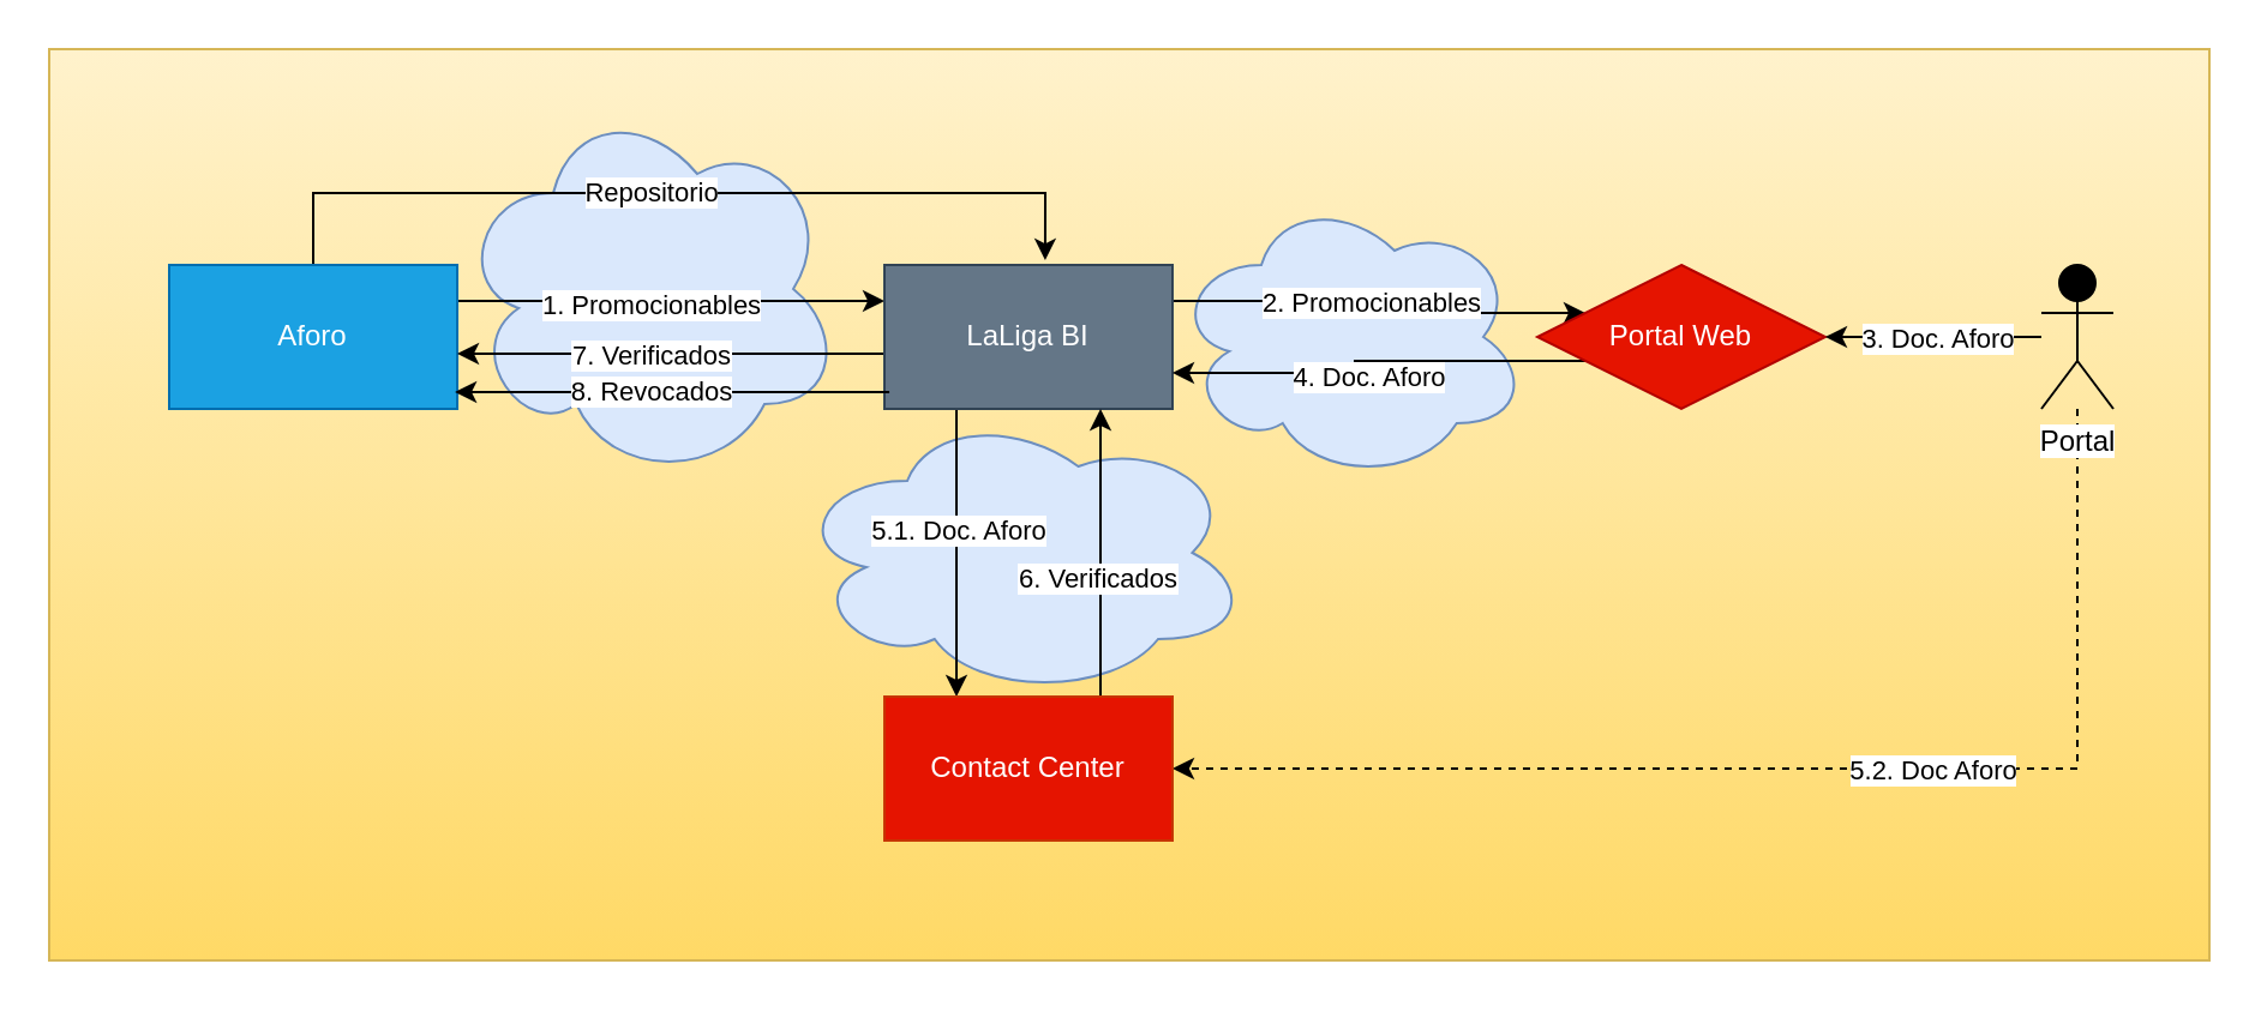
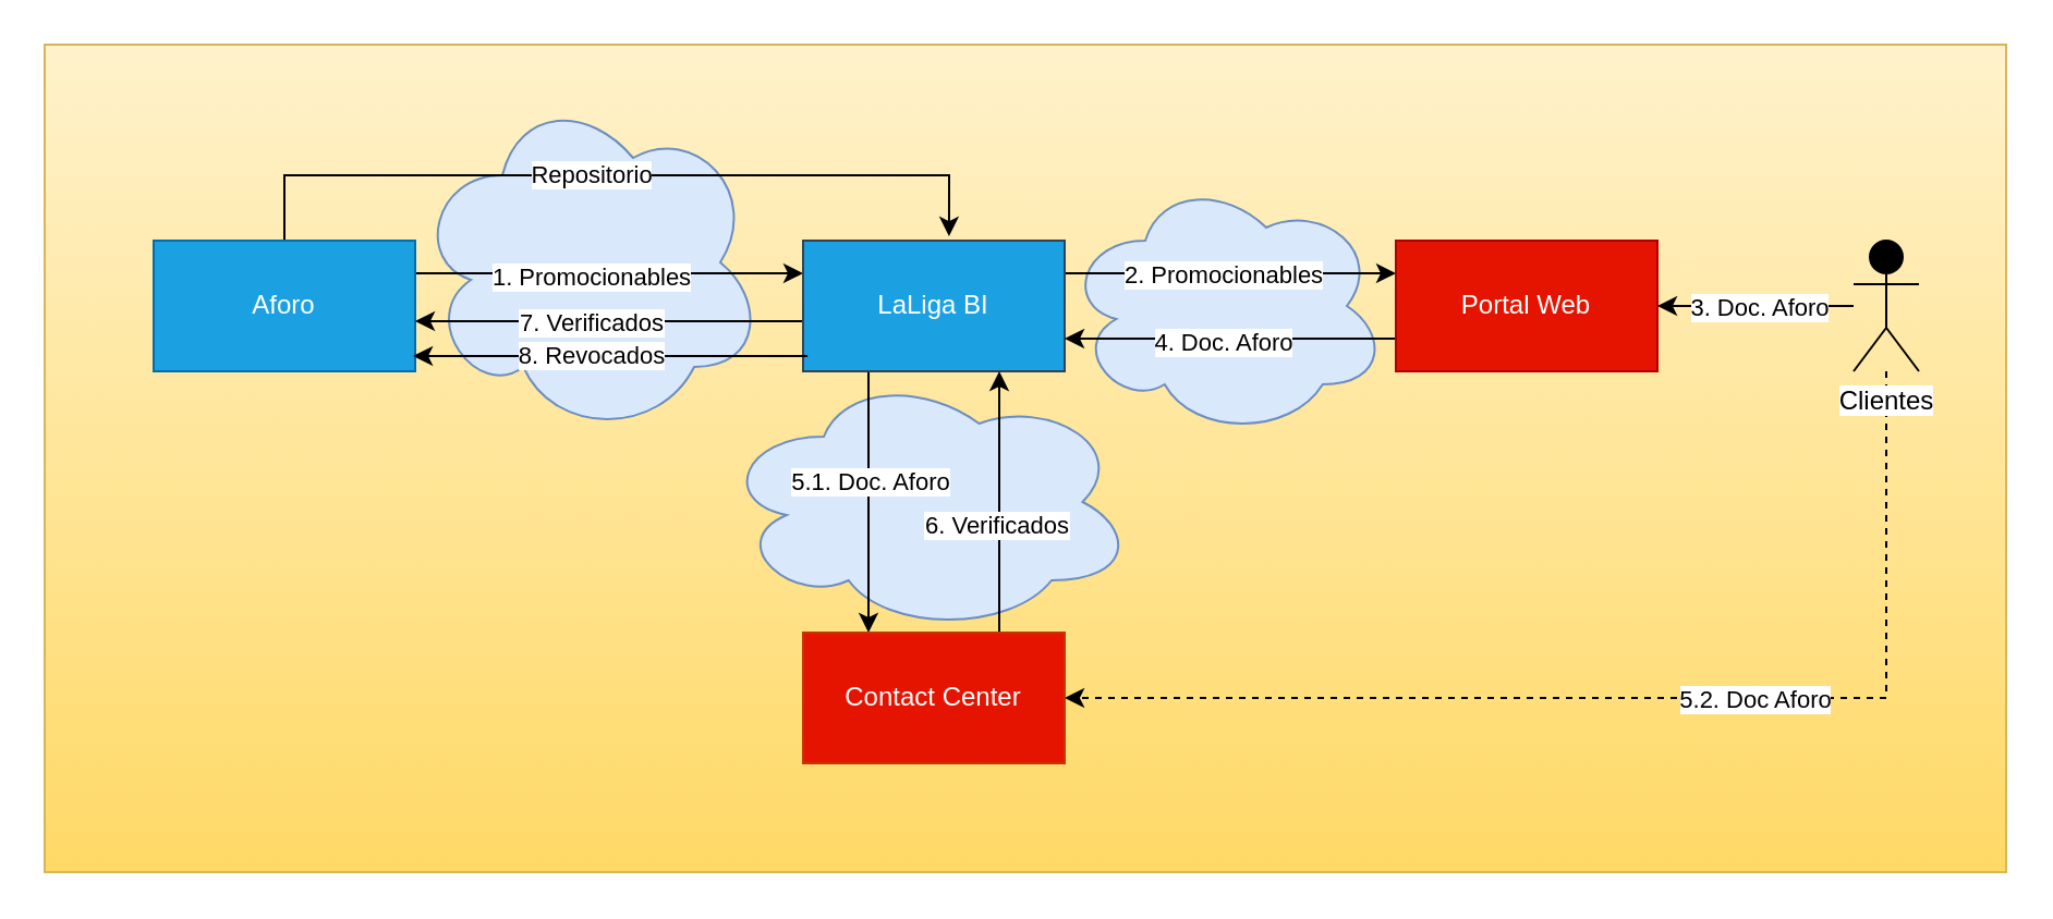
- <mxCell id="17" value="LaLiga BI" style="rounded=0;whiteSpace=wrap;html=1;fillColor=#647687;strokeColor=#314354;fontColor=#ffffff;" vertex="1" parent="1"><mxGeometry x="368" y="110" width="120" height="60" as="geometry" /></mxCell>
+ <mxCell id="17" value="LaLiga BI" style="rounded=0;whiteSpace=wrap;html=1;fillColor=#1ba1e2;strokeColor=#314354;fontColor=#ffffff;" vertex="1" parent="1"><mxGeometry x="368" y="110" width="120" height="60" as="geometry" /></mxCell>
- <mxCell id="20" value="Portal Web" style="rhombus;whiteSpace=wrap;html=1;fillColor=#e51400;strokeColor=#B20000;fontColor=#ffffff;" vertex="1" parent="1"><mxGeometry x="640" y="110" width="120" height="60" as="geometry" /></mxCell>
+ <mxCell id="20" value="Portal Web" style="rounded=0;whiteSpace=wrap;html=1;fillColor=#e51400;strokeColor=#B20000;fontColor=#ffffff;" vertex="1" parent="1"><mxGeometry x="640" y="110" width="120" height="60" as="geometry" /></mxCell>
- <mxCell id="25" value="Portal" style="shape=umlActor;verticalLabelPosition=bottom;verticalAlign=top;html=1;outlineConnect=0;labelBackgroundColor=#ffffff;fillColor=#000000;" vertex="1" parent="1"><mxGeometry x="850" y="110" width="30" height="60" as="geometry" /></mxCell>
+ <mxCell id="25" value="Clientes" style="shape=umlActor;verticalLabelPosition=bottom;verticalAlign=top;html=1;outlineConnect=0;labelBackgroundColor=#ffffff;fillColor=#000000;" vertex="1" parent="1"><mxGeometry x="850" y="110" width="30" height="60" as="geometry" /></mxCell>
